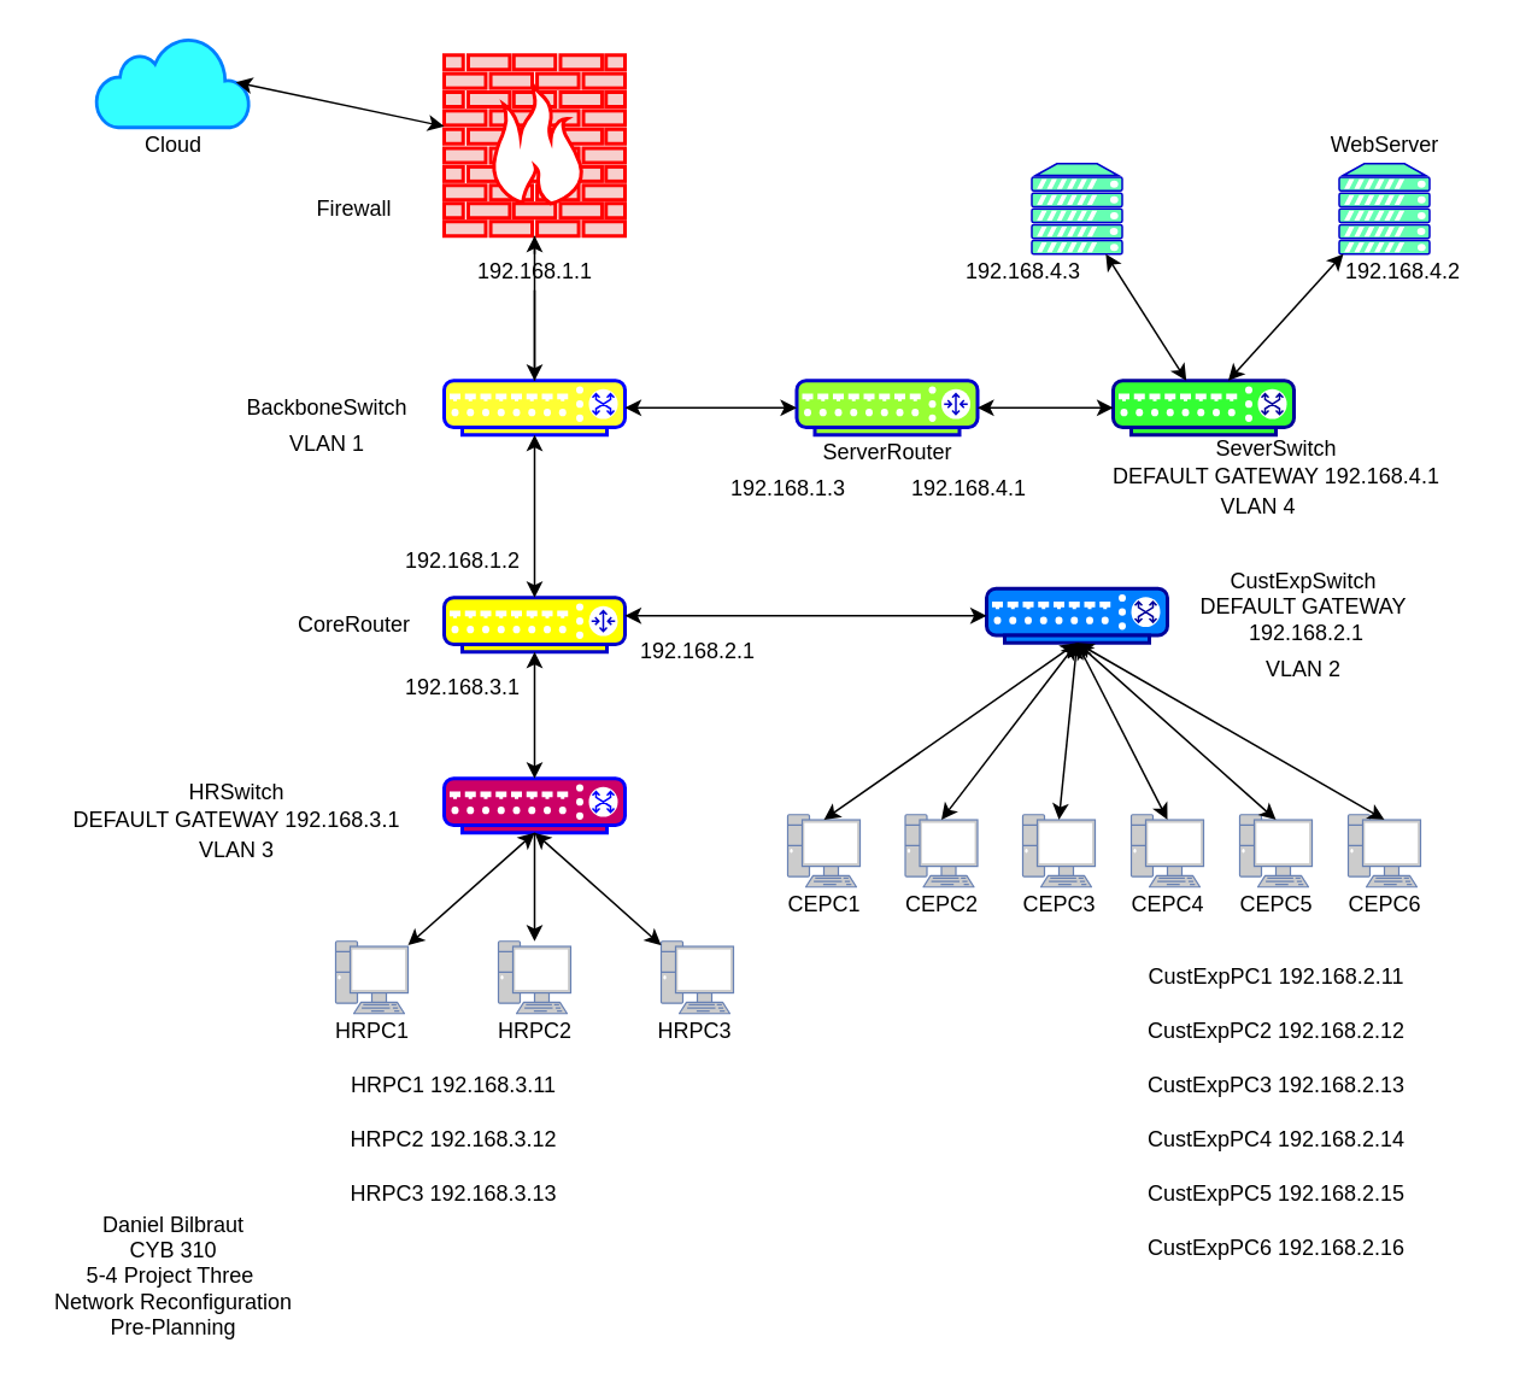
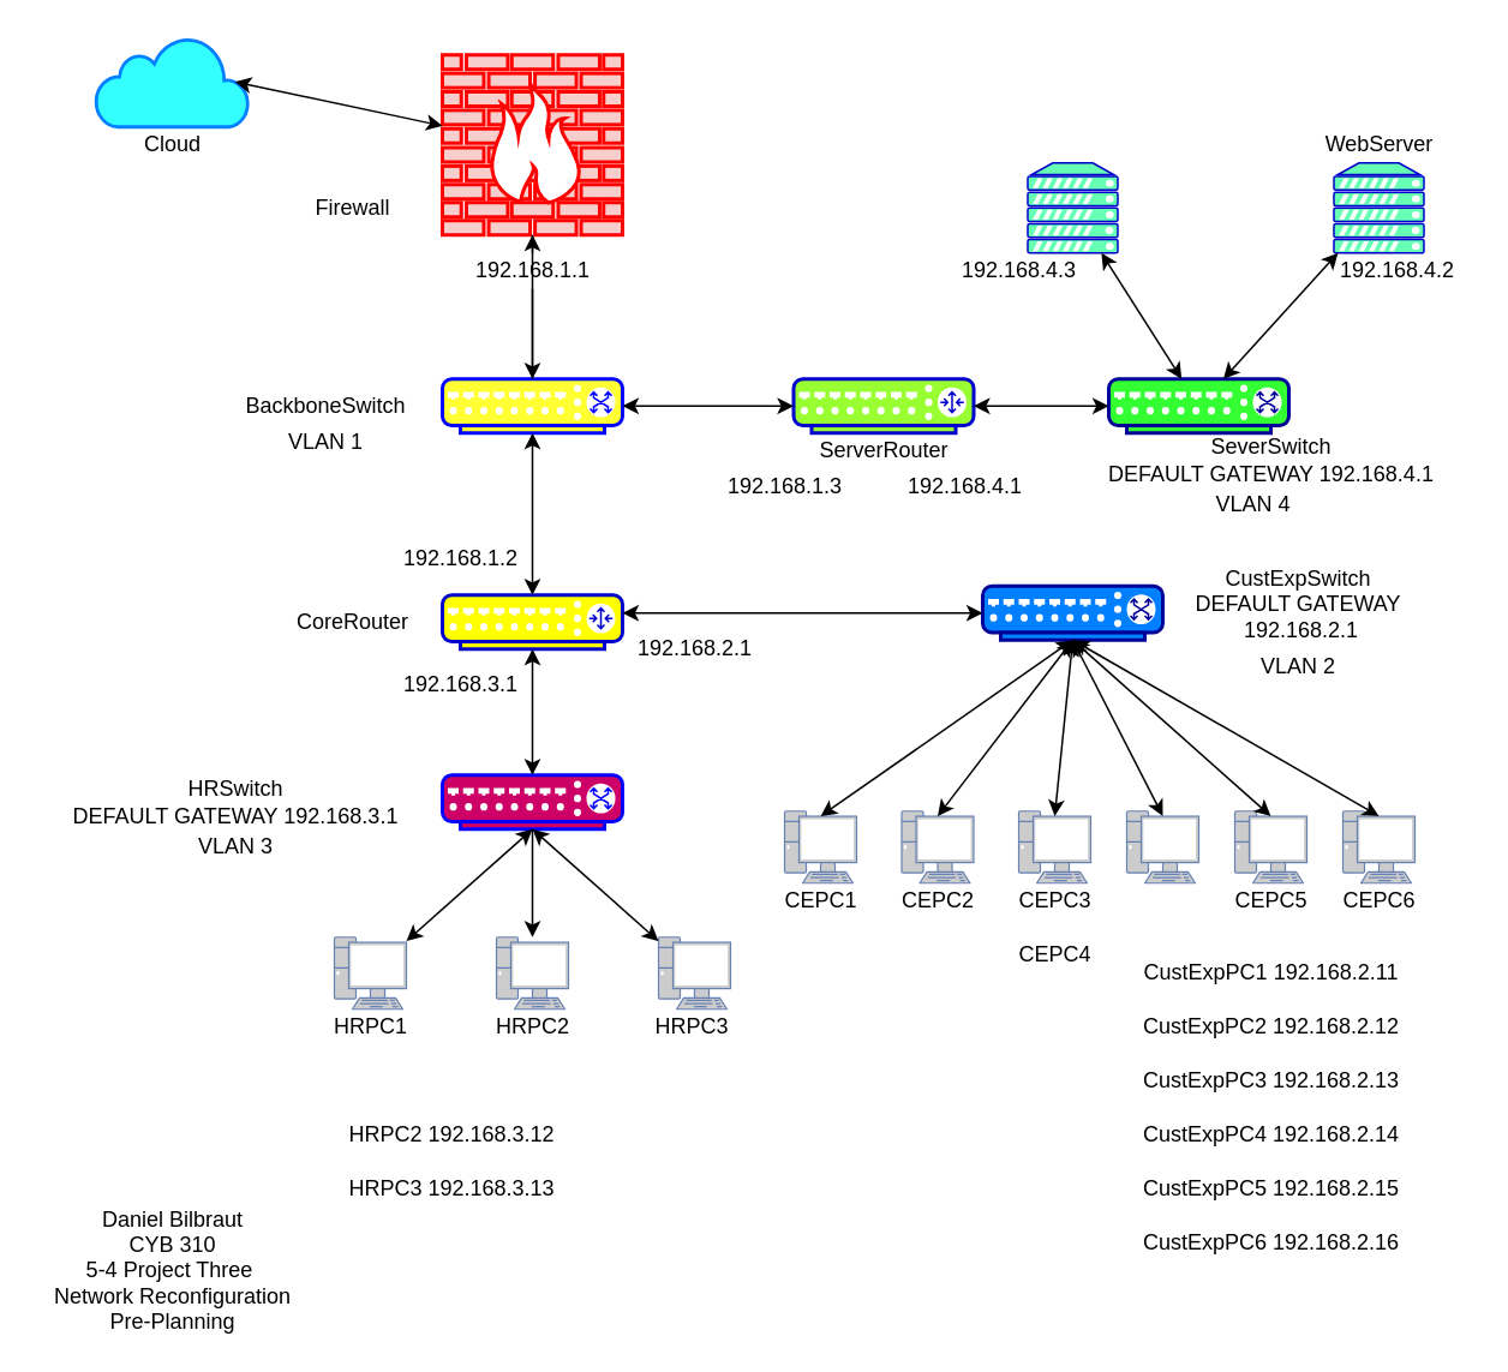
- <mxCell id="62" value="CEPC4" style="text;html=1;align=center;verticalAlign=middle;resizable=0;points=[];autosize=1;strokeColor=none;fillColor=none;" vertex="1" parent="1"><mxGeometry x="615" y="490" width="60" height="20" as="geometry" /></mxCell>
+ <mxCell id="62" value="CEPC4" style="text;html=1;align=center;verticalAlign=middle;resizable=0;points=[];autosize=1;strokeColor=none;fillColor=none;" vertex="1" parent="1"><mxGeometry x="555" y="520" width="60" height="20" as="geometry" /></mxCell>
- <mxCell id="70" value="HRPC1&amp;nbsp;192.168.3.11" style="text;html=1;align=center;verticalAlign=middle;resizable=0;points=[];autosize=1;strokeColor=none;fillColor=none;" vertex="1" parent="1"><mxGeometry x="185" y="590" width="130" height="20" as="geometry" /></mxCell>
